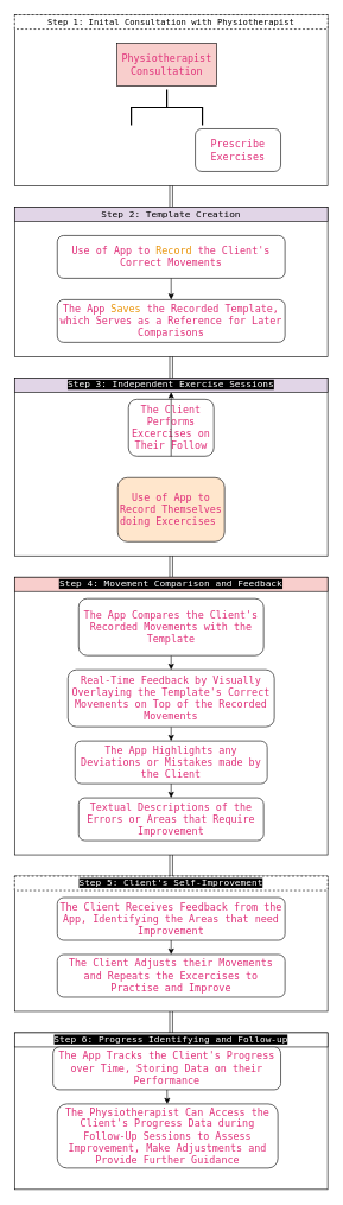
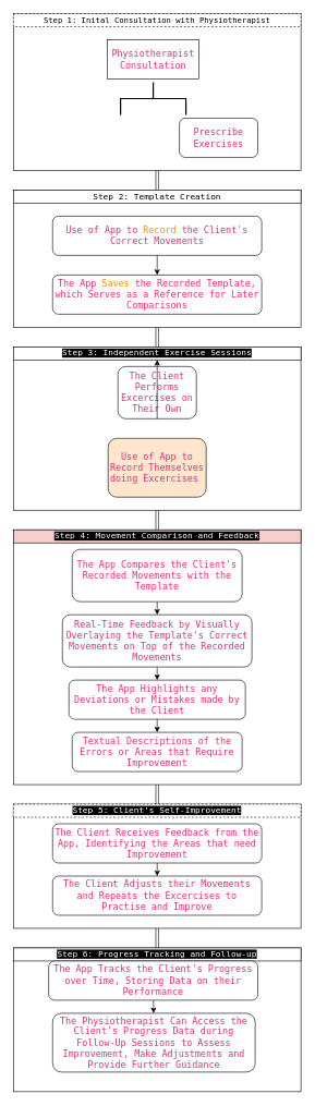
- <mxCell id="3" value="&lt;meta charset=&quot;utf-8&quot;&gt;&lt;span style=&quot;font-style: normal; font-variant-caps: normal; font-weight: 400; letter-spacing: normal; text-indent: 0px; text-transform: none; word-spacing: 0px; -webkit-text-stroke-width: 0px; text-decoration: none; border: 0px solid rgb(217, 217, 227); box-sizing: border-box; color: rgb(223, 48, 121); font-family: &amp;quot;Söhne Mono&amp;quot;, Monaco, &amp;quot;Andale Mono&amp;quot;, &amp;quot;Ubuntu Mono&amp;quot;, monospace; font-size: 14px; text-align: left;&quot; class=&quot;hljs-variable&quot;&gt;Physiotherapist&lt;/span&gt;&lt;span style=&quot;font-style: normal; font-variant-caps: normal; font-weight: 400; letter-spacing: normal; text-indent: 0px; text-transform: none; word-spacing: 0px; -webkit-text-stroke-width: 0px; text-decoration: none; caret-color: rgb(255, 255, 255); color: rgb(255, 255, 255); font-family: &amp;quot;Söhne Mono&amp;quot;, Monaco, &amp;quot;Andale Mono&amp;quot;, &amp;quot;Ubuntu Mono&amp;quot;, monospace; font-size: 14px; text-align: left; background-color: rgb(0, 0, 0); float: none; display: inline !important;&quot;&gt; &lt;/span&gt;&lt;span style=&quot;font-style: normal; font-variant-caps: normal; font-weight: 400; letter-spacing: normal; text-indent: 0px; text-transform: none; word-spacing: 0px; -webkit-text-stroke-width: 0px; text-decoration: none; border: 0px solid rgb(217, 217, 227); box-sizing: border-box; color: rgb(223, 48, 121); font-family: &amp;quot;Söhne Mono&amp;quot;, Monaco, &amp;quot;Andale Mono&amp;quot;, &amp;quot;Ubuntu Mono&amp;quot;, monospace; font-size: 14px; text-align: left;&quot; class=&quot;hljs-variable&quot;&gt;Consultation&lt;/span&gt;" style="rounded=0;whiteSpace=wrap;html=1;fillColor=#f8cecc;" parent="1" vertex="1"><mxGeometry x="164" y="60" width="140" height="60" as="geometry" /></mxCell>
+ <mxCell id="3" value="&lt;meta charset=&quot;utf-8&quot;&gt;&lt;span style=&quot;font-style: normal; font-variant-caps: normal; font-weight: 400; letter-spacing: normal; text-indent: 0px; text-transform: none; word-spacing: 0px; -webkit-text-stroke-width: 0px; text-decoration: none; border: 0px solid rgb(217, 217, 227); box-sizing: border-box; color: rgb(223, 48, 121); font-family: &amp;quot;Söhne Mono&amp;quot;, Monaco, &amp;quot;Andale Mono&amp;quot;, &amp;quot;Ubuntu Mono&amp;quot;, monospace; font-size: 14px; text-align: left;&quot; class=&quot;hljs-variable&quot;&gt;Physiotherapist&lt;/span&gt;&lt;span style=&quot;font-style: normal; font-variant-caps: normal; font-weight: 400; letter-spacing: normal; text-indent: 0px; text-transform: none; word-spacing: 0px; -webkit-text-stroke-width: 0px; text-decoration: none; caret-color: rgb(255, 255, 255); color: rgb(255, 255, 255); font-family: &amp;quot;Söhne Mono&amp;quot;, Monaco, &amp;quot;Andale Mono&amp;quot;, &amp;quot;Ubuntu Mono&amp;quot;, monospace; font-size: 14px; text-align: left; background-color: rgb(0, 0, 0); float: none; display: inline !important;&quot;&gt; &lt;/span&gt;&lt;span style=&quot;font-style: normal; font-variant-caps: normal; font-weight: 400; letter-spacing: normal; text-indent: 0px; text-transform: none; word-spacing: 0px; -webkit-text-stroke-width: 0px; text-decoration: none; border: 0px solid rgb(217, 217, 227); box-sizing: border-box; color: rgb(223, 48, 121); font-family: &amp;quot;Söhne Mono&amp;quot;, Monaco, &amp;quot;Andale Mono&amp;quot;, &amp;quot;Ubuntu Mono&amp;quot;, monospace; font-size: 14px; text-align: left;&quot; class=&quot;hljs-variable&quot;&gt;Consultation&lt;/span&gt;" style="rounded=0;whiteSpace=wrap;html=1;" parent="1" vertex="1"><mxGeometry x="164" y="60" width="140" height="60" as="geometry" /></mxCell>
- <mxCell id="9" value="&lt;pre&gt;&lt;font style=&quot;font-size: 13px;&quot;&gt;Step 2: Template Creation&lt;/font&gt;&lt;/pre&gt;" style="rounded=0;whiteSpace=wrap;html=1;fillColor=#e1d5e7;" vertex="1" parent="1"><mxGeometry x="20" y="290" width="440" height="20" as="geometry" /></mxCell>
+ <mxCell id="9" value="&lt;pre&gt;&lt;font style=&quot;font-size: 13px;&quot;&gt;Step 2: Template Creation&lt;/font&gt;&lt;/pre&gt;" style="rounded=0;whiteSpace=wrap;html=1;" vertex="1" parent="1"><mxGeometry x="20" y="290" width="440" height="20" as="geometry" /></mxCell>
- <mxCell id="13" value="&lt;pre style=&quot;line-height: 120%;&quot;&gt;&lt;span style=&quot;caret-color: rgb(209, 213, 219); font-style: normal; font-variant-caps: normal; font-weight: 400; letter-spacing: normal; text-align: start; text-indent: 0px; text-transform: none; word-spacing: 0px; -webkit-text-stroke-width: 0px; text-decoration: none; float: none; background-color: rgb(0, 0, 0); display: inline !important;&quot;&gt;&lt;font color=&quot;#ffffff&quot; style=&quot;font-size: 13px;&quot;&gt;Step 3: Independent Exercise Sessions&lt;/font&gt;&lt;/span&gt;&lt;/pre&gt;" style="rounded=0;whiteSpace=wrap;html=1;fontFamily=Söhne Mono&quot;, Monaco, &quot;Andale Mono&quot;, &quot;Ubuntu Mono&quot;, monospace;fillColor=#e1d5e7;" vertex="1" parent="1"><mxGeometry x="20" y="530" width="440" height="20" as="geometry" /></mxCell>
+ <mxCell id="13" value="&lt;pre style=&quot;line-height: 120%;&quot;&gt;&lt;span style=&quot;caret-color: rgb(209, 213, 219); font-style: normal; font-variant-caps: normal; font-weight: 400; letter-spacing: normal; text-align: start; text-indent: 0px; text-transform: none; word-spacing: 0px; -webkit-text-stroke-width: 0px; text-decoration: none; float: none; background-color: rgb(0, 0, 0); display: inline !important;&quot;&gt;&lt;font color=&quot;#ffffff&quot; style=&quot;font-size: 13px;&quot;&gt;Step 3: Independent Exercise Sessions&lt;/font&gt;&lt;/span&gt;&lt;/pre&gt;" style="rounded=0;whiteSpace=wrap;html=1;fontFamily=Söhne Mono&quot;, Monaco, &quot;Andale Mono&quot;, &quot;Ubuntu Mono&quot;, monospace;" vertex="1" parent="1"><mxGeometry x="20" y="530" width="440" height="20" as="geometry" /></mxCell>
- <mxCell id="14" value="&lt;div style=&quot;&quot;&gt;&lt;span style=&quot;background-color: initial; font-size: 14px;&quot;&gt;&lt;font face=&quot;Söhne Mono, Monaco, Andale Mono, Ubuntu Mono, monospace&quot; color=&quot;#df3079&quot;&gt;The Client Performs Excercises on Their Follow&lt;/font&gt;&lt;/span&gt;&lt;/div&gt;" style="rounded=1;whiteSpace=wrap;html=1;align=center;" vertex="1" parent="1"><mxGeometry x="180" y="560" width="120" height="80" as="geometry" /></mxCell>
+ <mxCell id="14" value="&lt;div style=&quot;&quot;&gt;&lt;span style=&quot;background-color: initial; font-size: 14px;&quot;&gt;&lt;font face=&quot;Söhne Mono, Monaco, Andale Mono, Ubuntu Mono, monospace&quot; color=&quot;#df3079&quot;&gt;The Client Performs Excercises on Their Own&lt;/font&gt;&lt;/span&gt;&lt;/div&gt;" style="rounded=1;whiteSpace=wrap;html=1;align=center;" vertex="1" parent="1"><mxGeometry x="180" y="560" width="120" height="80" as="geometry" /></mxCell>
- <mxCell id="36" value="&lt;pre style=&quot;line-height: 120%;&quot;&gt;&lt;span style=&quot;caret-color: rgb(209, 213, 219); font-style: normal; font-variant-caps: normal; font-weight: 400; letter-spacing: normal; text-align: start; text-indent: 0px; text-transform: none; word-spacing: 0px; -webkit-text-stroke-width: 0px; text-decoration: none; float: none; background-color: rgb(0, 0, 0); display: inline !important;&quot;&gt;&lt;font color=&quot;#ffffff&quot; style=&quot;font-size: 13px;&quot;&gt;Step 6: Progress Identifying and Follow-up&lt;/font&gt;&lt;/span&gt;&lt;/pre&gt;" style="rounded=0;whiteSpace=wrap;html=1;fontFamily=Söhne Mono&quot;, Monaco, &quot;Andale Mono&quot;, &quot;Ubuntu Mono&quot;, monospace;" vertex="1" parent="1"><mxGeometry x="20" y="1450" width="440" height="20" as="geometry" /></mxCell>
+ <mxCell id="36" value="&lt;pre style=&quot;line-height: 120%;&quot;&gt;&lt;span style=&quot;caret-color: rgb(209, 213, 219); font-style: normal; font-variant-caps: normal; font-weight: 400; letter-spacing: normal; text-align: start; text-indent: 0px; text-transform: none; word-spacing: 0px; -webkit-text-stroke-width: 0px; text-decoration: none; float: none; background-color: rgb(0, 0, 0); display: inline !important;&quot;&gt;&lt;font color=&quot;#ffffff&quot; style=&quot;font-size: 13px;&quot;&gt;Step 6: Progress Tracking and Follow-up&lt;/font&gt;&lt;/span&gt;&lt;/pre&gt;" style="rounded=0;whiteSpace=wrap;html=1;fontFamily=Söhne Mono&quot;, Monaco, &quot;Andale Mono&quot;, &quot;Ubuntu Mono&quot;, monospace;" vertex="1" parent="1"><mxGeometry x="20" y="1450" width="440" height="20" as="geometry" /></mxCell>
